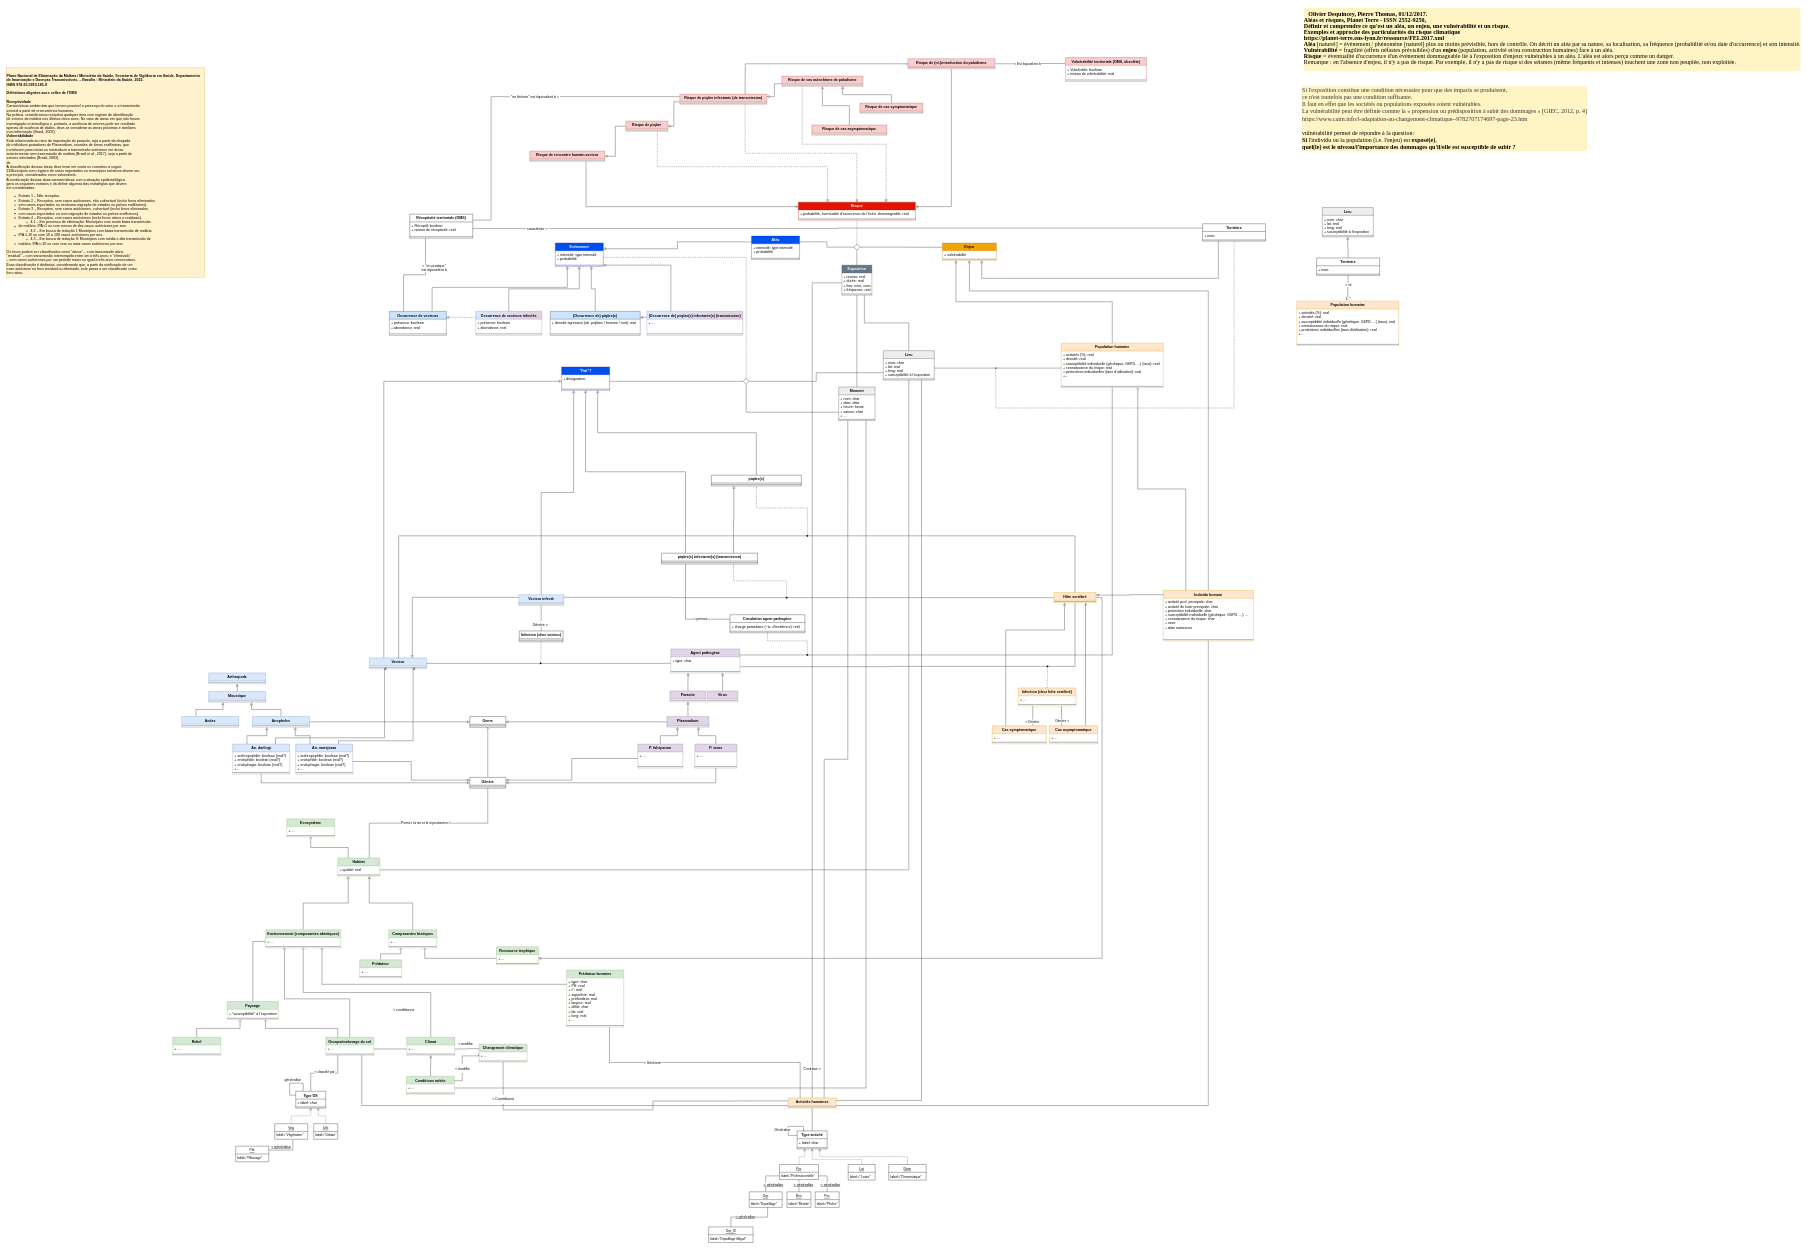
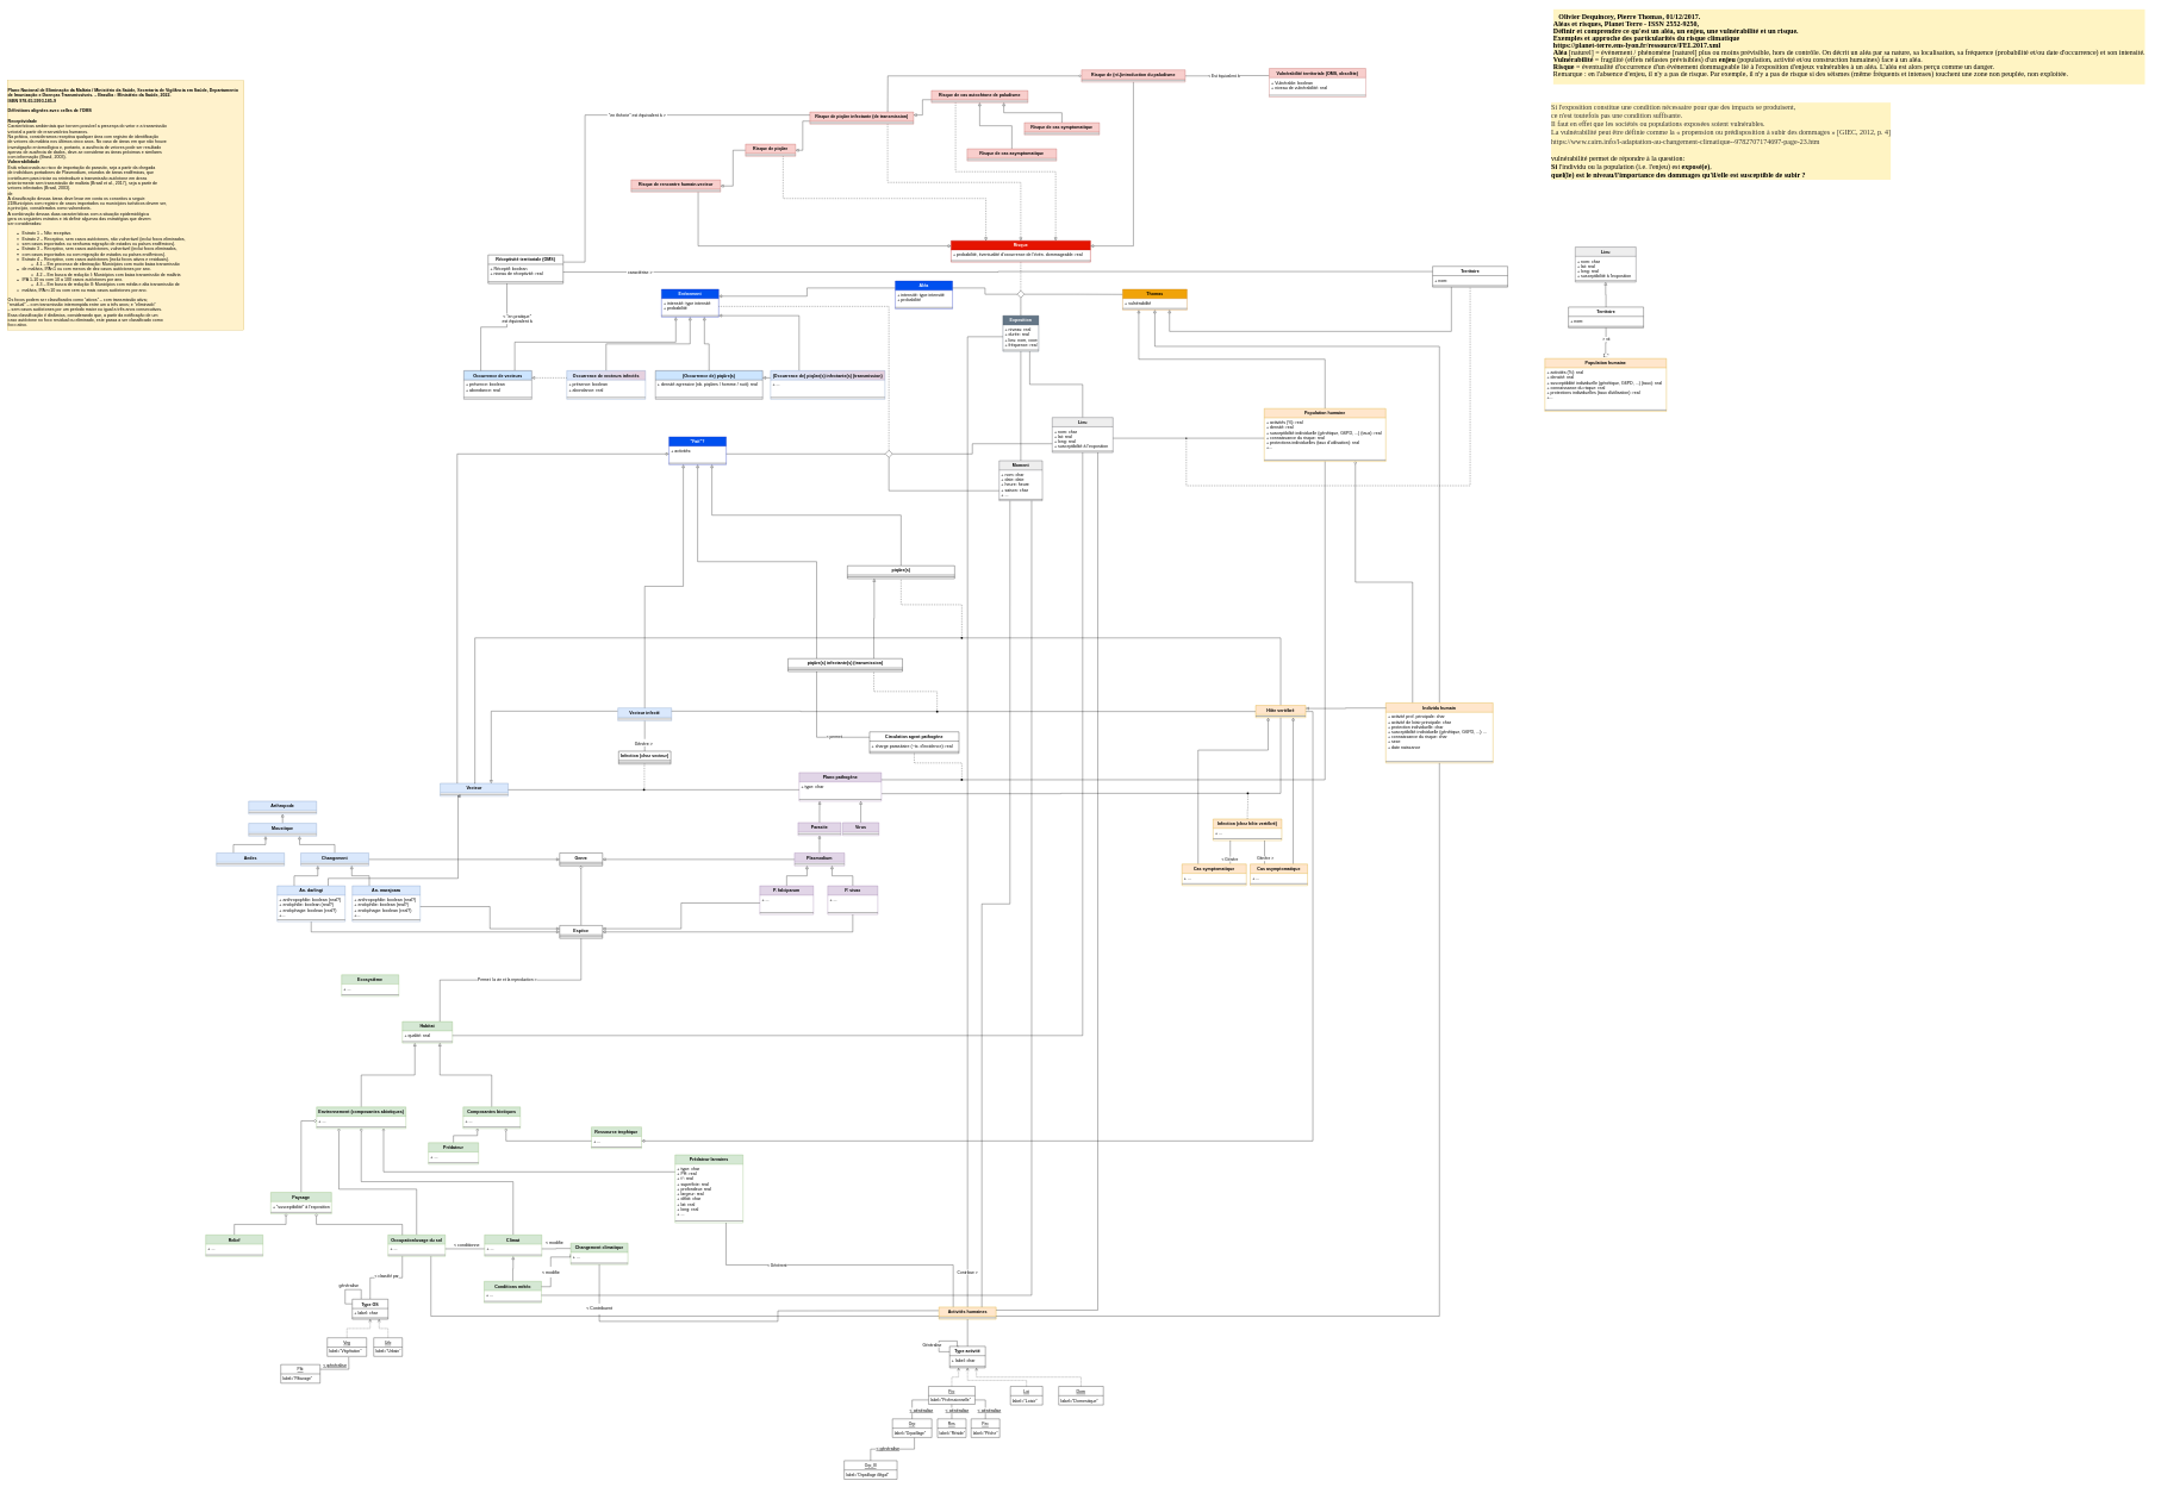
- <mxCell id="235" value="Enjeu" style="swimlane;fontStyle=1;align=center;verticalAlign=top;childLayout=stackLayout;horizontal=1;startSize=26;horizontalStack=0;resizeParent=1;resizeParentMax=0;resizeLast=0;collapsible=1;marginBottom=0;fillColor=#f0a30a;strokeColor=#BD7000;fontColor=#000000;" parent="1" vertex="1"><mxGeometry x="3140" y="809" width="180" height="58" as="geometry" /></mxCell>
+ <mxCell id="235" value="Thomas" style="swimlane;fontStyle=1;align=center;verticalAlign=top;childLayout=stackLayout;horizontal=1;startSize=26;horizontalStack=0;resizeParent=1;resizeParentMax=0;resizeLast=0;collapsible=1;marginBottom=0;fillColor=#f0a30a;strokeColor=#BD7000;fontColor=#000000;" parent="1" vertex="1"><mxGeometry x="3140" y="809" width="180" height="58" as="geometry" /></mxCell>
- <mxCell id="366" value="+ désignation: " style="text;strokeColor=none;fillColor=none;align=left;verticalAlign=top;spacingLeft=4;spacingRight=4;overflow=hidden;rotatable=0;points=[[0,0.5],[1,0.5]];portConstraint=eastwest;" vertex="1" parent="365"><mxGeometry y="26" width="160" height="44" as="geometry" /></mxCell>
+ <mxCell id="366" value="+ activités: " style="text;strokeColor=none;fillColor=none;align=left;verticalAlign=top;spacingLeft=4;spacingRight=4;overflow=hidden;rotatable=0;points=[[0,0.5],[1,0.5]];portConstraint=eastwest;" vertex="1" parent="365"><mxGeometry y="26" width="160" height="44" as="geometry" /></mxCell>
- <mxCell id="101" value="Agent pathogène" style="swimlane;fontStyle=1;align=center;verticalAlign=top;childLayout=stackLayout;horizontal=1;startSize=26;horizontalStack=0;resizeParent=1;resizeParentMax=0;resizeLast=0;collapsible=1;marginBottom=0;fillColor=#e1d5e7;strokeColor=#9673a6;" parent="1" vertex="1"><mxGeometry x="2235" y="2162" width="230" height="80" as="geometry" /></mxCell>
+ <mxCell id="101" value="Plano pathogène" style="swimlane;fontStyle=1;align=center;verticalAlign=top;childLayout=stackLayout;horizontal=1;startSize=26;horizontalStack=0;resizeParent=1;resizeParentMax=0;resizeLast=0;collapsible=1;marginBottom=0;fillColor=#e1d5e7;strokeColor=#9673a6;" parent="1" vertex="1"><mxGeometry x="2235" y="2162" width="230" height="80" as="geometry" /></mxCell>
- <mxCell id="54" value="Anopheles" style="swimlane;fontStyle=1;align=center;verticalAlign=top;childLayout=stackLayout;horizontal=1;startSize=26;horizontalStack=0;resizeParent=1;resizeParentMax=0;resizeLast=0;collapsible=1;marginBottom=0;fillColor=#dae8fc;strokeColor=#6c8ebf;" parent="1" vertex="1"><mxGeometry x="841" y="2387" width="190" height="36" as="geometry" /></mxCell>
+ <mxCell id="54" value="Changement" style="swimlane;fontStyle=1;align=center;verticalAlign=top;childLayout=stackLayout;horizontal=1;startSize=26;horizontalStack=0;resizeParent=1;resizeParentMax=0;resizeLast=0;collapsible=1;marginBottom=0;fillColor=#dae8fc;strokeColor=#6c8ebf;" parent="1" vertex="1"><mxGeometry x="841" y="2387" width="190" height="36" as="geometry" /></mxCell>
- <mxCell id="69" style="edgeStyle=orthogonalEdgeStyle;rounded=0;orthogonalLoop=1;jettySize=auto;html=1;exitX=0.75;exitY=0;exitDx=0;exitDy=0;entryX=0.75;entryY=1;entryDx=0;entryDy=0;endArrow=block;endFill=0;" parent="1" source="70" target="50" edge="1"><mxGeometry relative="1" as="geometry"><Array as="points"><mxPoint x="1128" y="2468" /><mxPoint x="1376" y="2468" /></Array></mxGeometry></mxCell>
- <mxCell id="273" value="Génère" style="swimlane;fontStyle=1;align=center;verticalAlign=top;childLayout=stackLayout;horizontal=1;startSize=26;horizontalStack=0;resizeParent=1;resizeParentMax=0;resizeLast=0;collapsible=1;marginBottom=0;" parent="1" vertex="1"><mxGeometry x="1565" y="2590" width="120" height="36" as="geometry" /></mxCell>
+ <mxCell id="273" value="Espèce" style="swimlane;fontStyle=1;align=center;verticalAlign=top;childLayout=stackLayout;horizontal=1;startSize=26;horizontalStack=0;resizeParent=1;resizeParentMax=0;resizeLast=0;collapsible=1;marginBottom=0;" parent="1" vertex="1"><mxGeometry x="1565" y="2590" width="120" height="36" as="geometry" /></mxCell>
- <mxCell id="188" style="edgeStyle=orthogonalEdgeStyle;rounded=0;orthogonalLoop=1;jettySize=auto;html=1;exitX=0.25;exitY=0;exitDx=0;exitDy=0;entryX=0.5;entryY=1;entryDx=0;entryDy=0;endArrow=diamond;endFill=0;" parent="1" source="189" target="267" edge="1"><mxGeometry relative="1" as="geometry" /></mxCell>
- <mxCell id="86" value="&amp;lt; conditionne" style="text;html=1;align=center;verticalAlign=middle;resizable=0;points=[];autosize=1;strokeColor=none;fillColor=none;" parent="1" vertex="1"><mxGeometry x="1295" y="3351" width="100" height="30" as="geometry" /></mxCell>
+ <mxCell id="86" value="&amp;lt; conditionne" style="text;html=1;align=center;verticalAlign=middle;resizable=0;points=[];autosize=1;strokeColor=none;fillColor=none;" parent="1" vertex="1"><mxGeometry x="1255" y="3471" width="100" height="30" as="geometry" /></mxCell>
